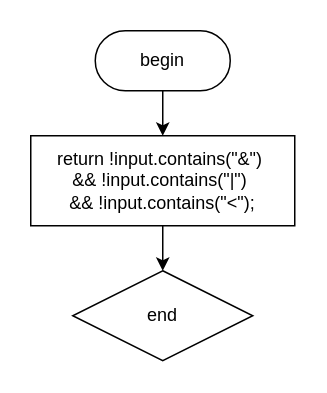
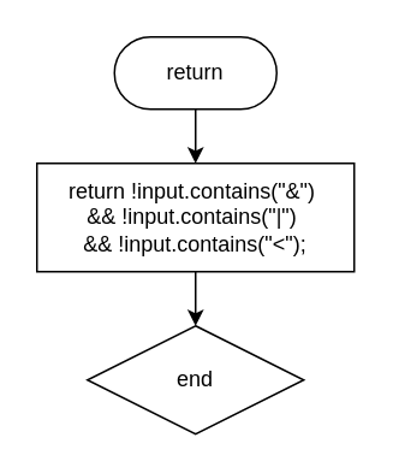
- <mxCell id="3" value="begin" style="rounded=1;whiteSpace=wrap;html=1;arcSize=50;" parent="1" vertex="1"><mxGeometry x="63" y="20" width="90" height="40" as="geometry" /></mxCell>
+ <mxCell id="3" value="return" style="rounded=1;whiteSpace=wrap;html=1;arcSize=50;" parent="1" vertex="1"><mxGeometry x="63" y="20" width="90" height="40" as="geometry" /></mxCell>
